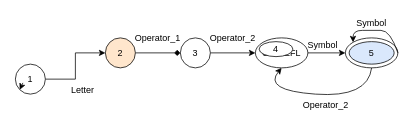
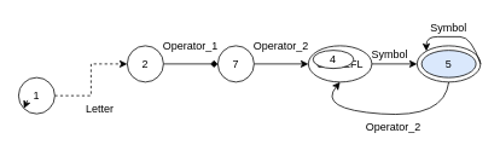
- <mxCell id="6" value="2" style="ellipse;whiteSpace=wrap;html=1;aspect=fixed;fillColor=#ffe6cc;" vertex="1" parent="1"><mxGeometry x="140" y="50" width="40" height="40" as="geometry" /></mxCell>
+ <mxCell id="6" value="2" style="ellipse;whiteSpace=wrap;html=1;aspect=fixed;" vertex="1" parent="1"><mxGeometry x="140" y="50" width="40" height="40" as="geometry" /></mxCell>
- <mxCell id="8" value="3" style="ellipse;whiteSpace=wrap;html=1;aspect=fixed;" vertex="1" parent="1"><mxGeometry x="240" y="50" width="40" height="40" as="geometry" /></mxCell>
+ <mxCell id="8" value="7" style="ellipse;whiteSpace=wrap;html=1;aspect=fixed;" vertex="1" parent="1"><mxGeometry x="240" y="50" width="40" height="40" as="geometry" /></mxCell>
- <mxCell id="2" value="" style="edgeStyle=orthogonalEdgeStyle;rounded=0;orthogonalLoop=1;jettySize=auto;html=1;" edge="1" parent="1" source="3" target="6"><mxGeometry relative="1" as="geometry" /></mxCell>
+ <mxCell id="2" value="" style="edgeStyle=orthogonalEdgeStyle;rounded=0;orthogonalLoop=1;jettySize=auto;html=1;dashed=1;" edge="1" parent="1" source="3" target="6"><mxGeometry relative="1" as="geometry" /></mxCell>
